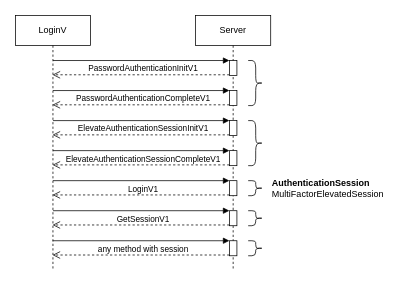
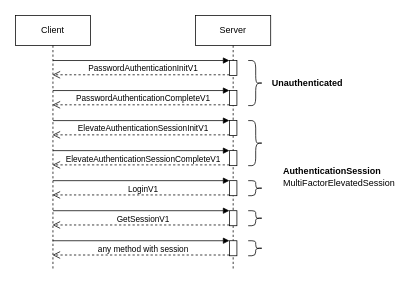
- <mxCell id="2" value="LoginV&lt;br&gt;" style="shape=umlLifeline;perimeter=lifelinePerimeter;whiteSpace=wrap;html=1;container=1;collapsible=0;recursiveResize=0;outlineConnect=0;" parent="1" vertex="1"><mxGeometry x="20" y="20" width="100" height="340" as="geometry" /></mxCell>
+ <mxCell id="2" value="Client&lt;br&gt;" style="shape=umlLifeline;perimeter=lifelinePerimeter;whiteSpace=wrap;html=1;container=1;collapsible=0;recursiveResize=0;outlineConnect=0;" parent="1" vertex="1"><mxGeometry x="20" y="20" width="100" height="340" as="geometry" /></mxCell>
+ <mxCell id="25" value="&lt;b&gt;Unauthenticated&lt;/b&gt;" style="text;html=1;align=left;verticalAlign=middle;resizable=0;points=[];autosize=1;" parent="1" vertex="1"><mxGeometry x="360" y="100" width="110" height="20" as="geometry" /></mxCell>
- <mxCell id="27" value="&lt;b&gt;AuthenticationSession&lt;/b&gt;&lt;br&gt;MultiFactorElevatedSession" style="text;html=1;align=left;verticalAlign=middle;resizable=0;points=[];autosize=1;" parent="1" vertex="1"><mxGeometry x="360" y="235" width="160" height="30" as="geometry" /></mxCell>
+ <mxCell id="27" value="&lt;b&gt;AuthenticationSession&lt;/b&gt;&lt;br&gt;MultiFactorElevatedSession" style="text;html=1;align=left;verticalAlign=middle;resizable=0;points=[];autosize=1;" parent="1" vertex="1"><mxGeometry x="375" y="220" width="160" height="30" as="geometry" /></mxCell>
